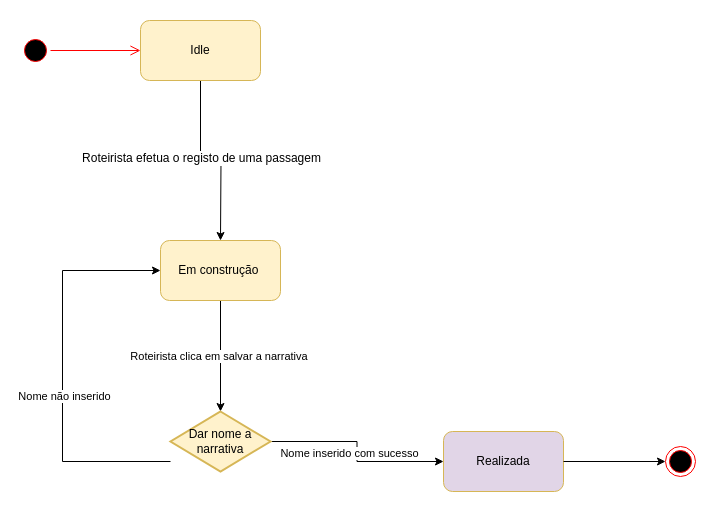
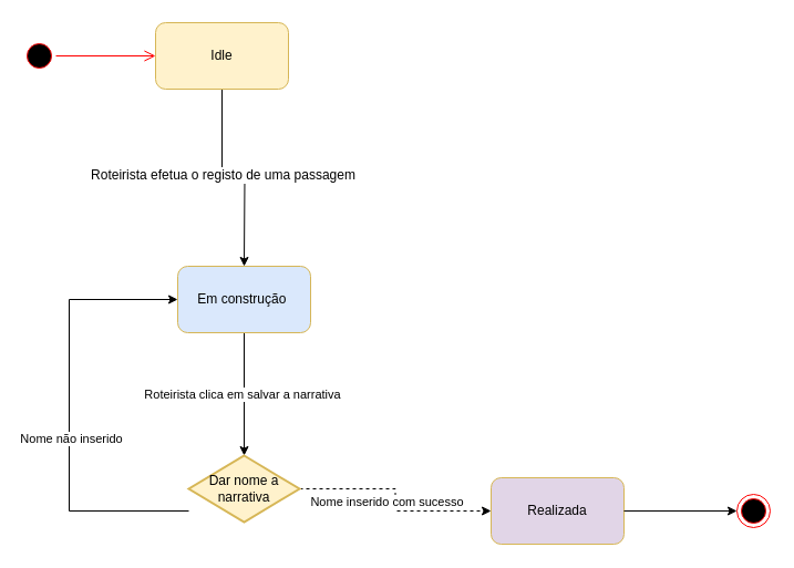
- <mxCell id="8" value="Em construção&amp;nbsp;" style="rounded=1;whiteSpace=wrap;html=1;fillColor=#fff2cc;strokeColor=#d6b656;" parent="1" vertex="1"><mxGeometry x="160" y="240" width="120" height="60" as="geometry" /></mxCell>
+ <mxCell id="8" value="Em construção&amp;nbsp;" style="rounded=1;whiteSpace=wrap;html=1;fillColor=#dae8fc;strokeColor=#d6b656;" parent="1" vertex="1"><mxGeometry x="160" y="240" width="120" height="60" as="geometry" /></mxCell>
- <mxCell id="12" style="edgeStyle=orthogonalEdgeStyle;rounded=0;orthogonalLoop=1;jettySize=auto;html=1;entryX=0;entryY=0.5;entryDx=0;entryDy=0;" edge="1" parent="1" source="16" target="9"><mxGeometry relative="1" as="geometry"><mxPoint x="436" y="461" as="targetPoint" /></mxGeometry></mxCell>
+ <mxCell id="12" style="edgeStyle=orthogonalEdgeStyle;rounded=0;orthogonalLoop=1;jettySize=auto;html=1;entryX=0;entryY=0.5;entryDx=0;entryDy=0;dashed=1;" edge="1" parent="1" source="16" target="9"><mxGeometry relative="1" as="geometry"><mxPoint x="436" y="461" as="targetPoint" /></mxGeometry></mxCell>
